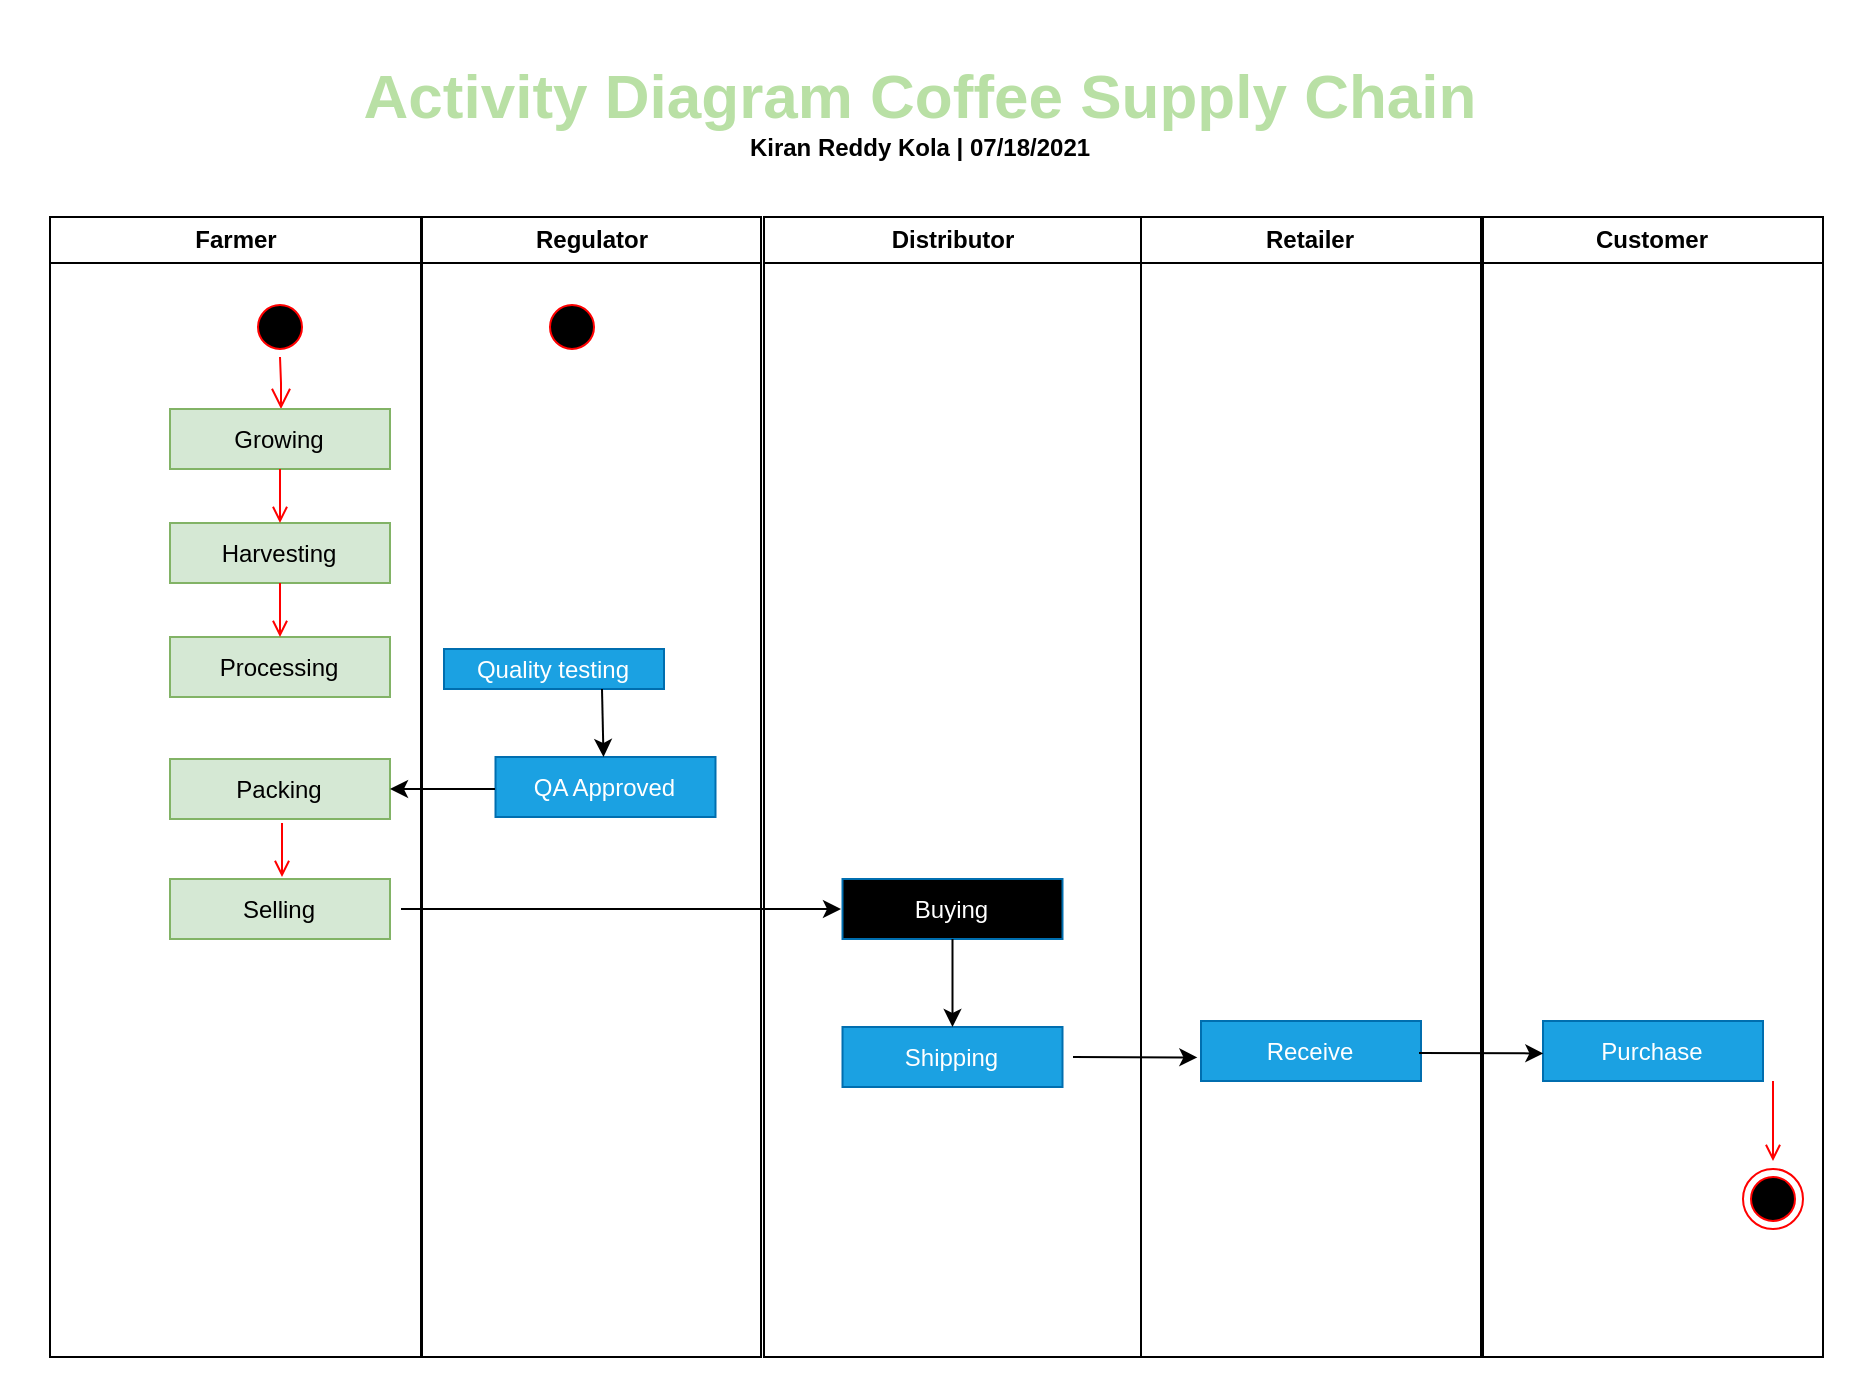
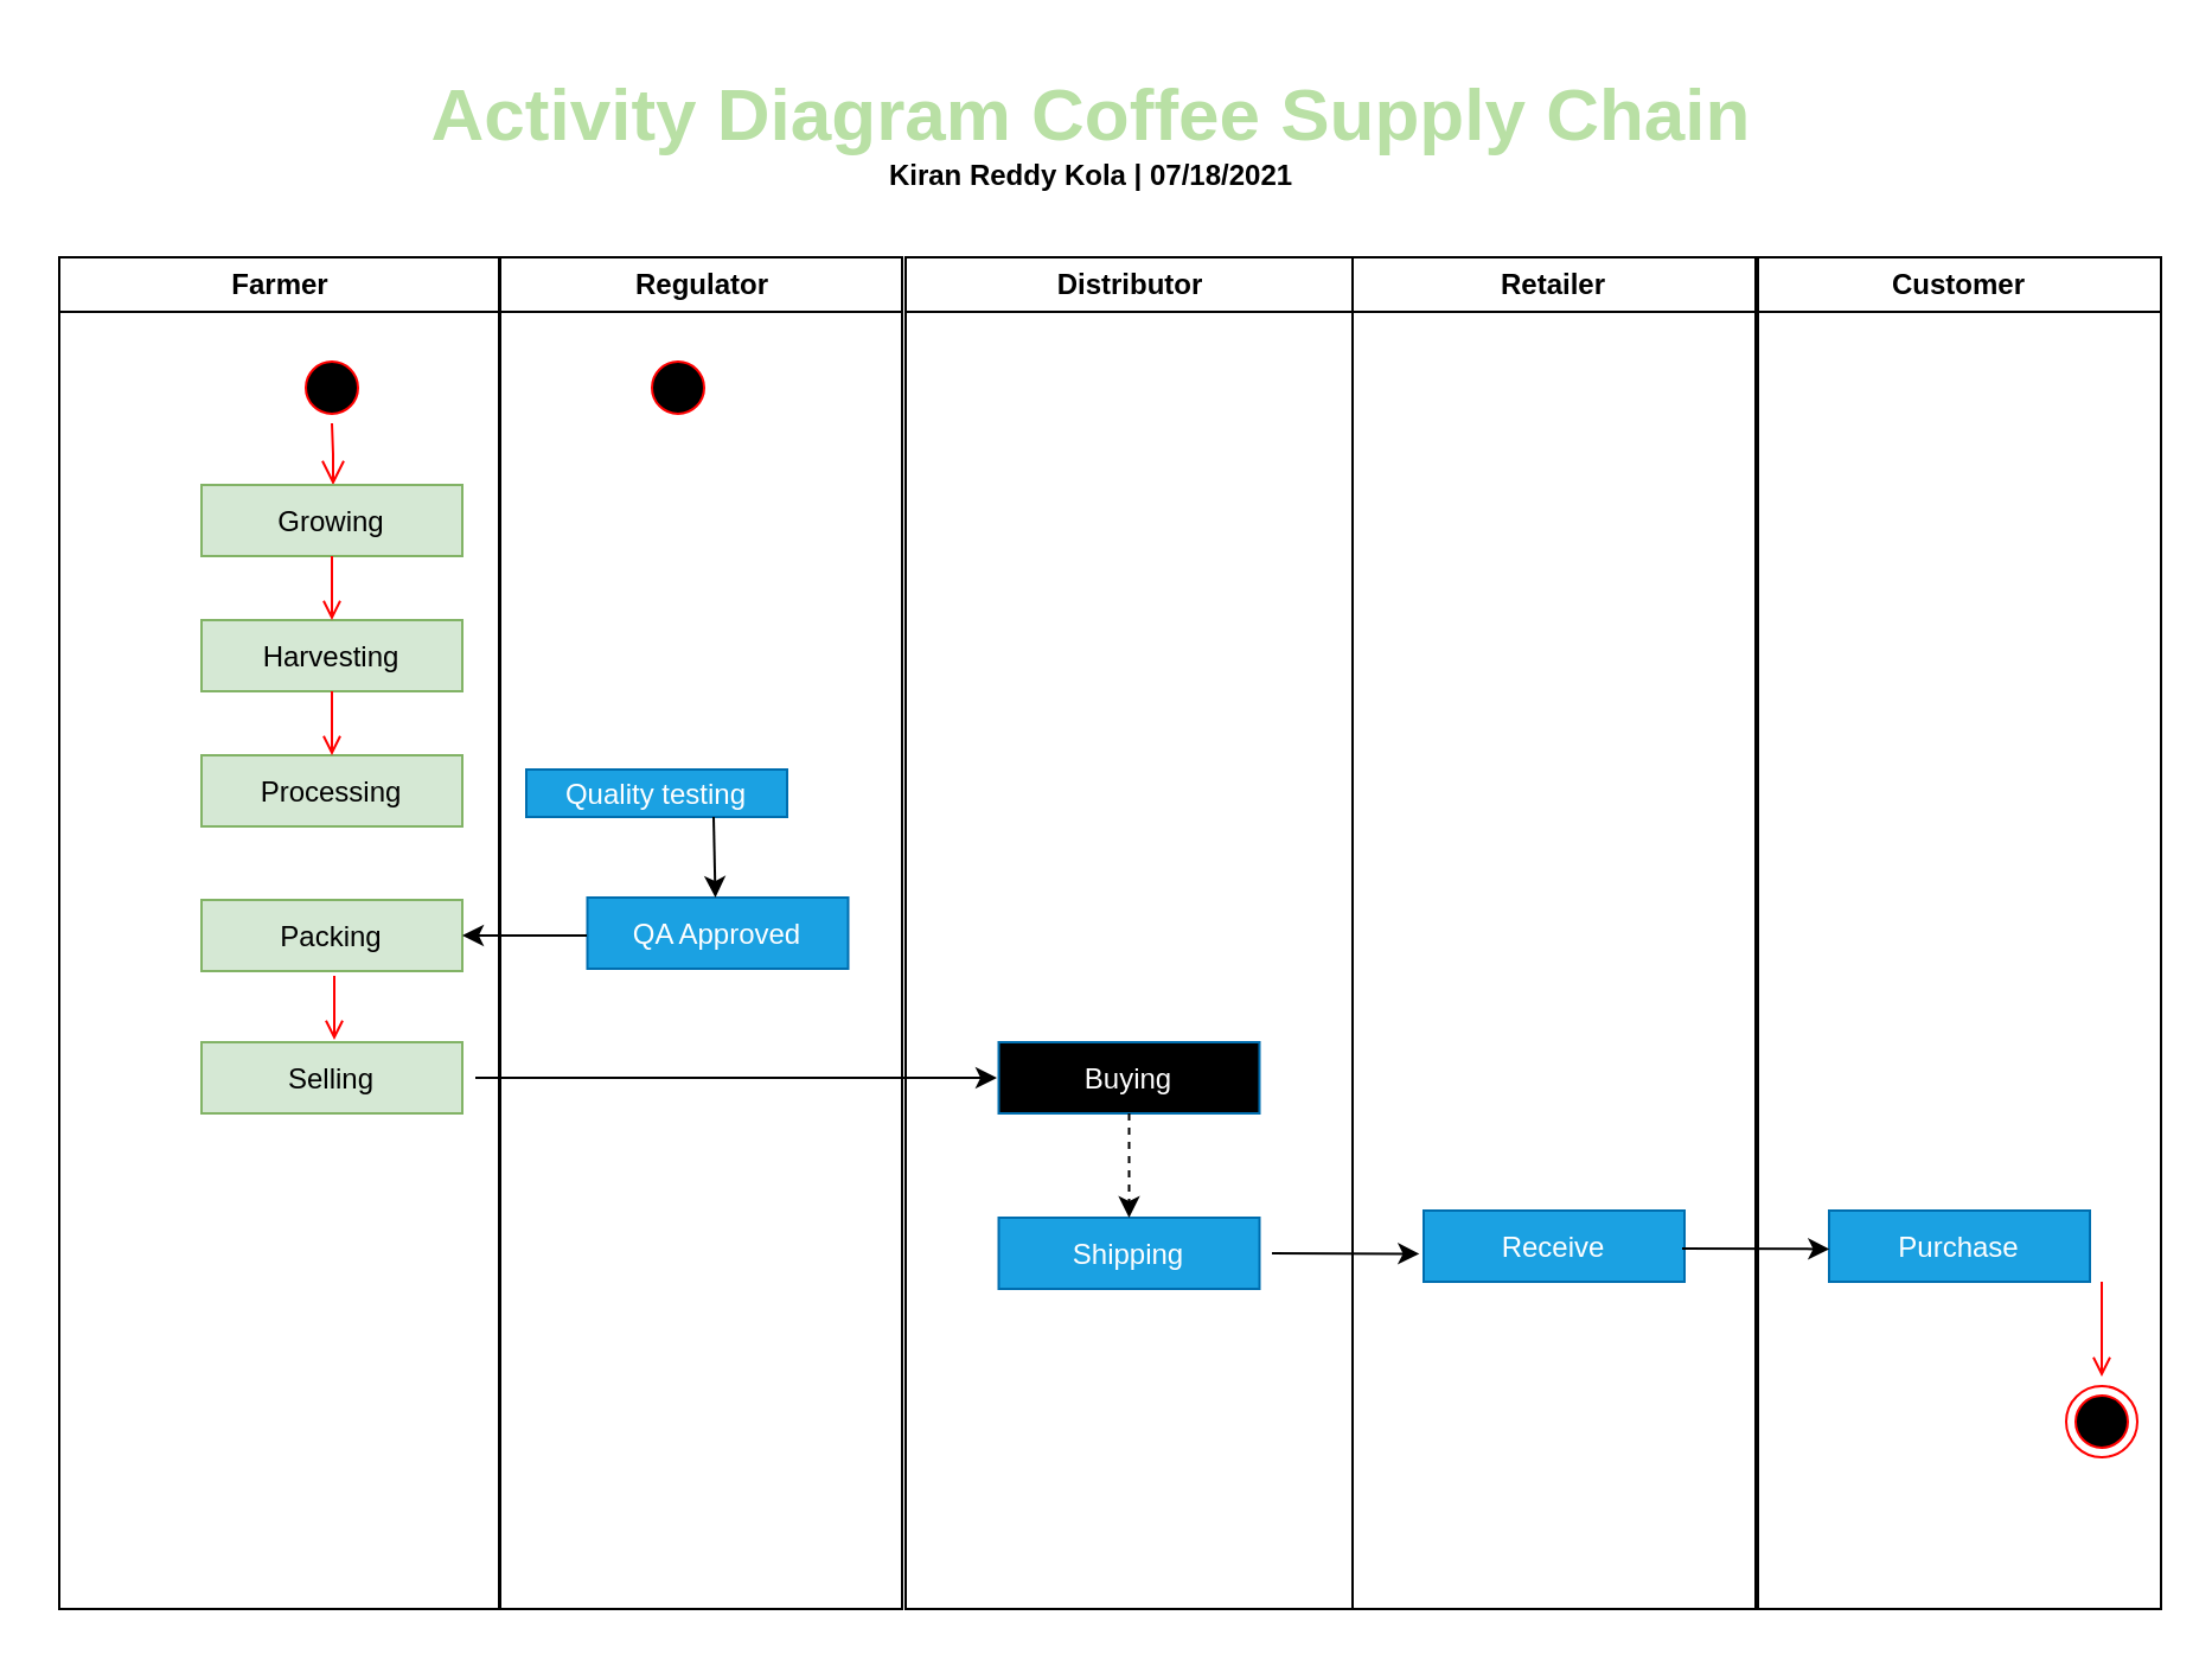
- <mxCell id="20" value="" style="endArrow=classic;html=1;entryX=0.5;entryY=0;entryDx=0;entryDy=0;" parent="17" source="18" target="19" edge="1"><mxGeometry width="50" height="50" relative="1" as="geometry"><mxPoint x="18.5" y="202" as="sourcePoint" /><mxPoint x="68.5" y="152" as="targetPoint" /></mxGeometry></mxCell>
+ <mxCell id="20" value="" style="endArrow=classic;html=1;entryX=0.5;entryY=0;entryDx=0;entryDy=0;dashed=1;" parent="17" source="18" target="19" edge="1"><mxGeometry width="50" height="50" relative="1" as="geometry"><mxPoint x="18.5" y="202" as="sourcePoint" /><mxPoint x="68.5" y="152" as="targetPoint" /></mxGeometry></mxCell>
